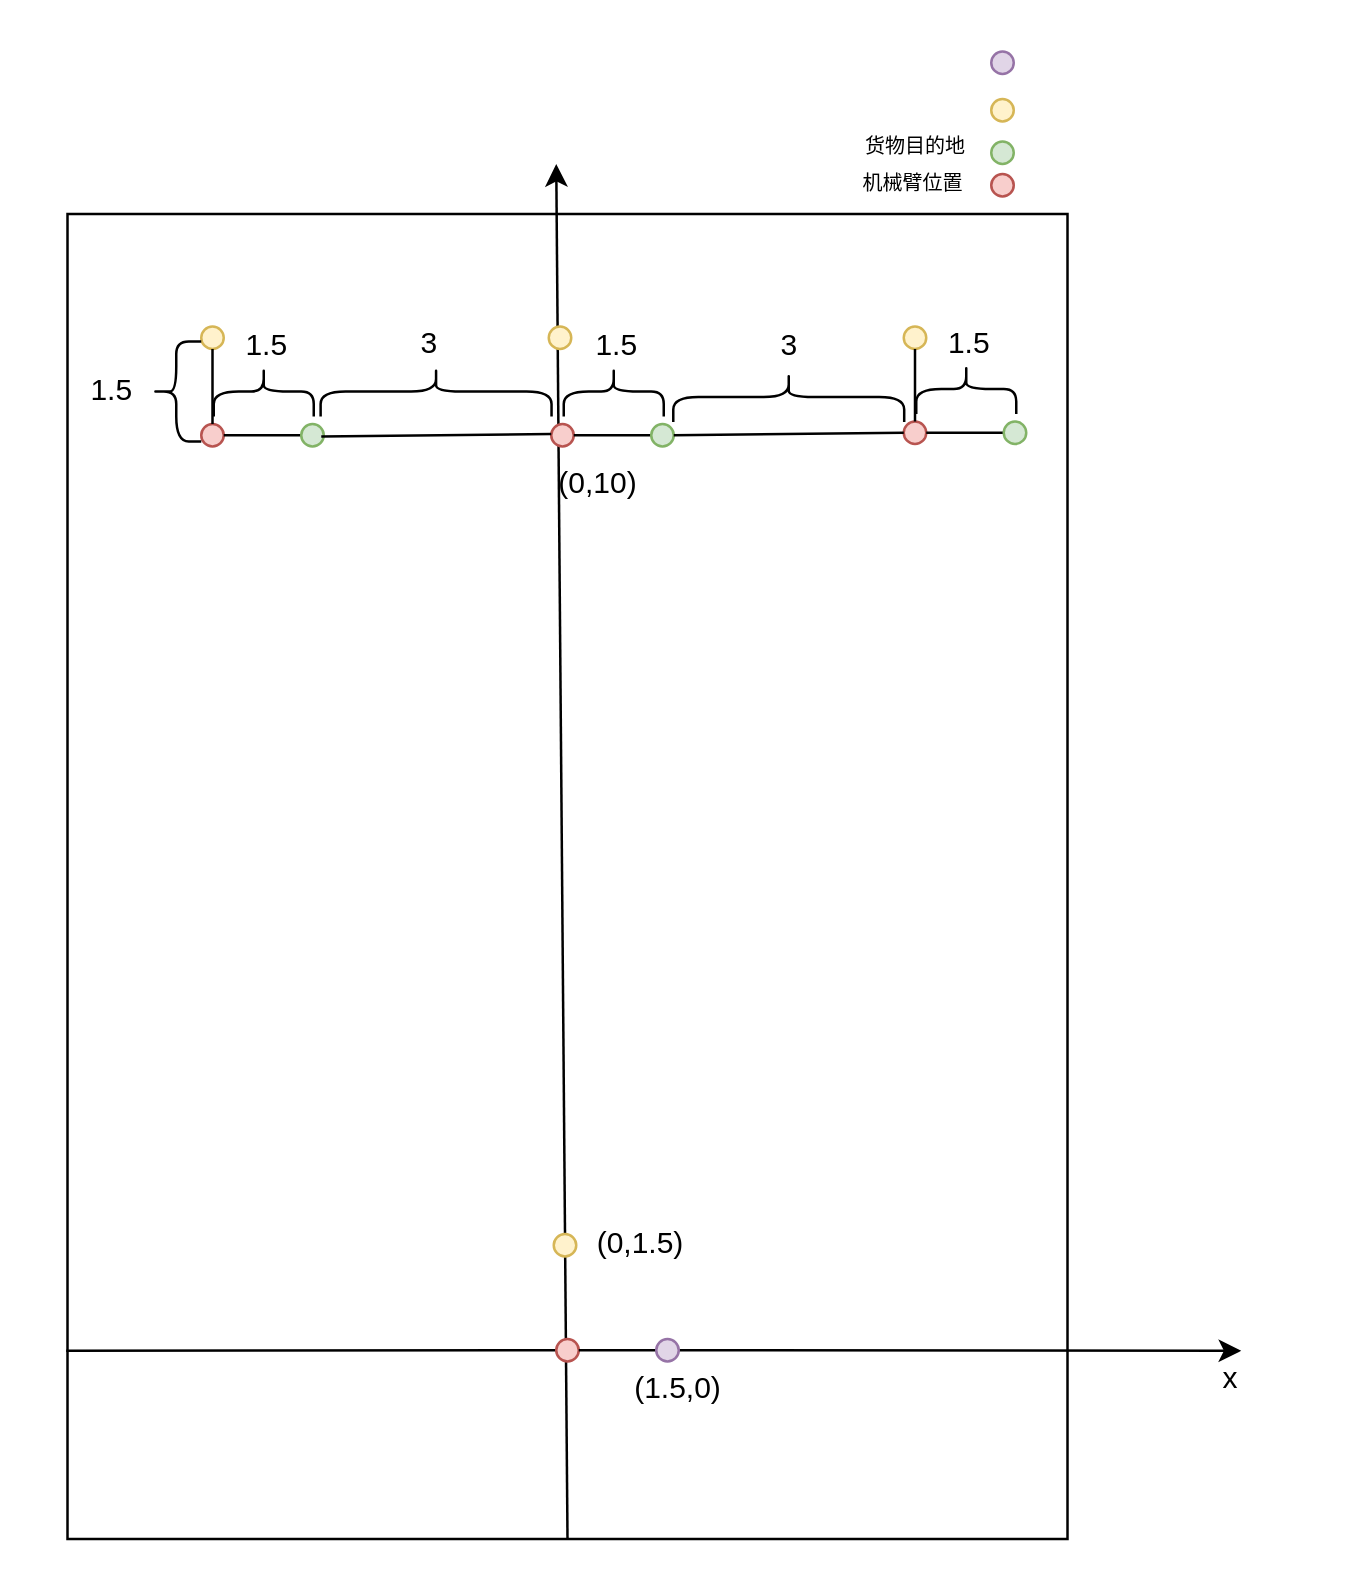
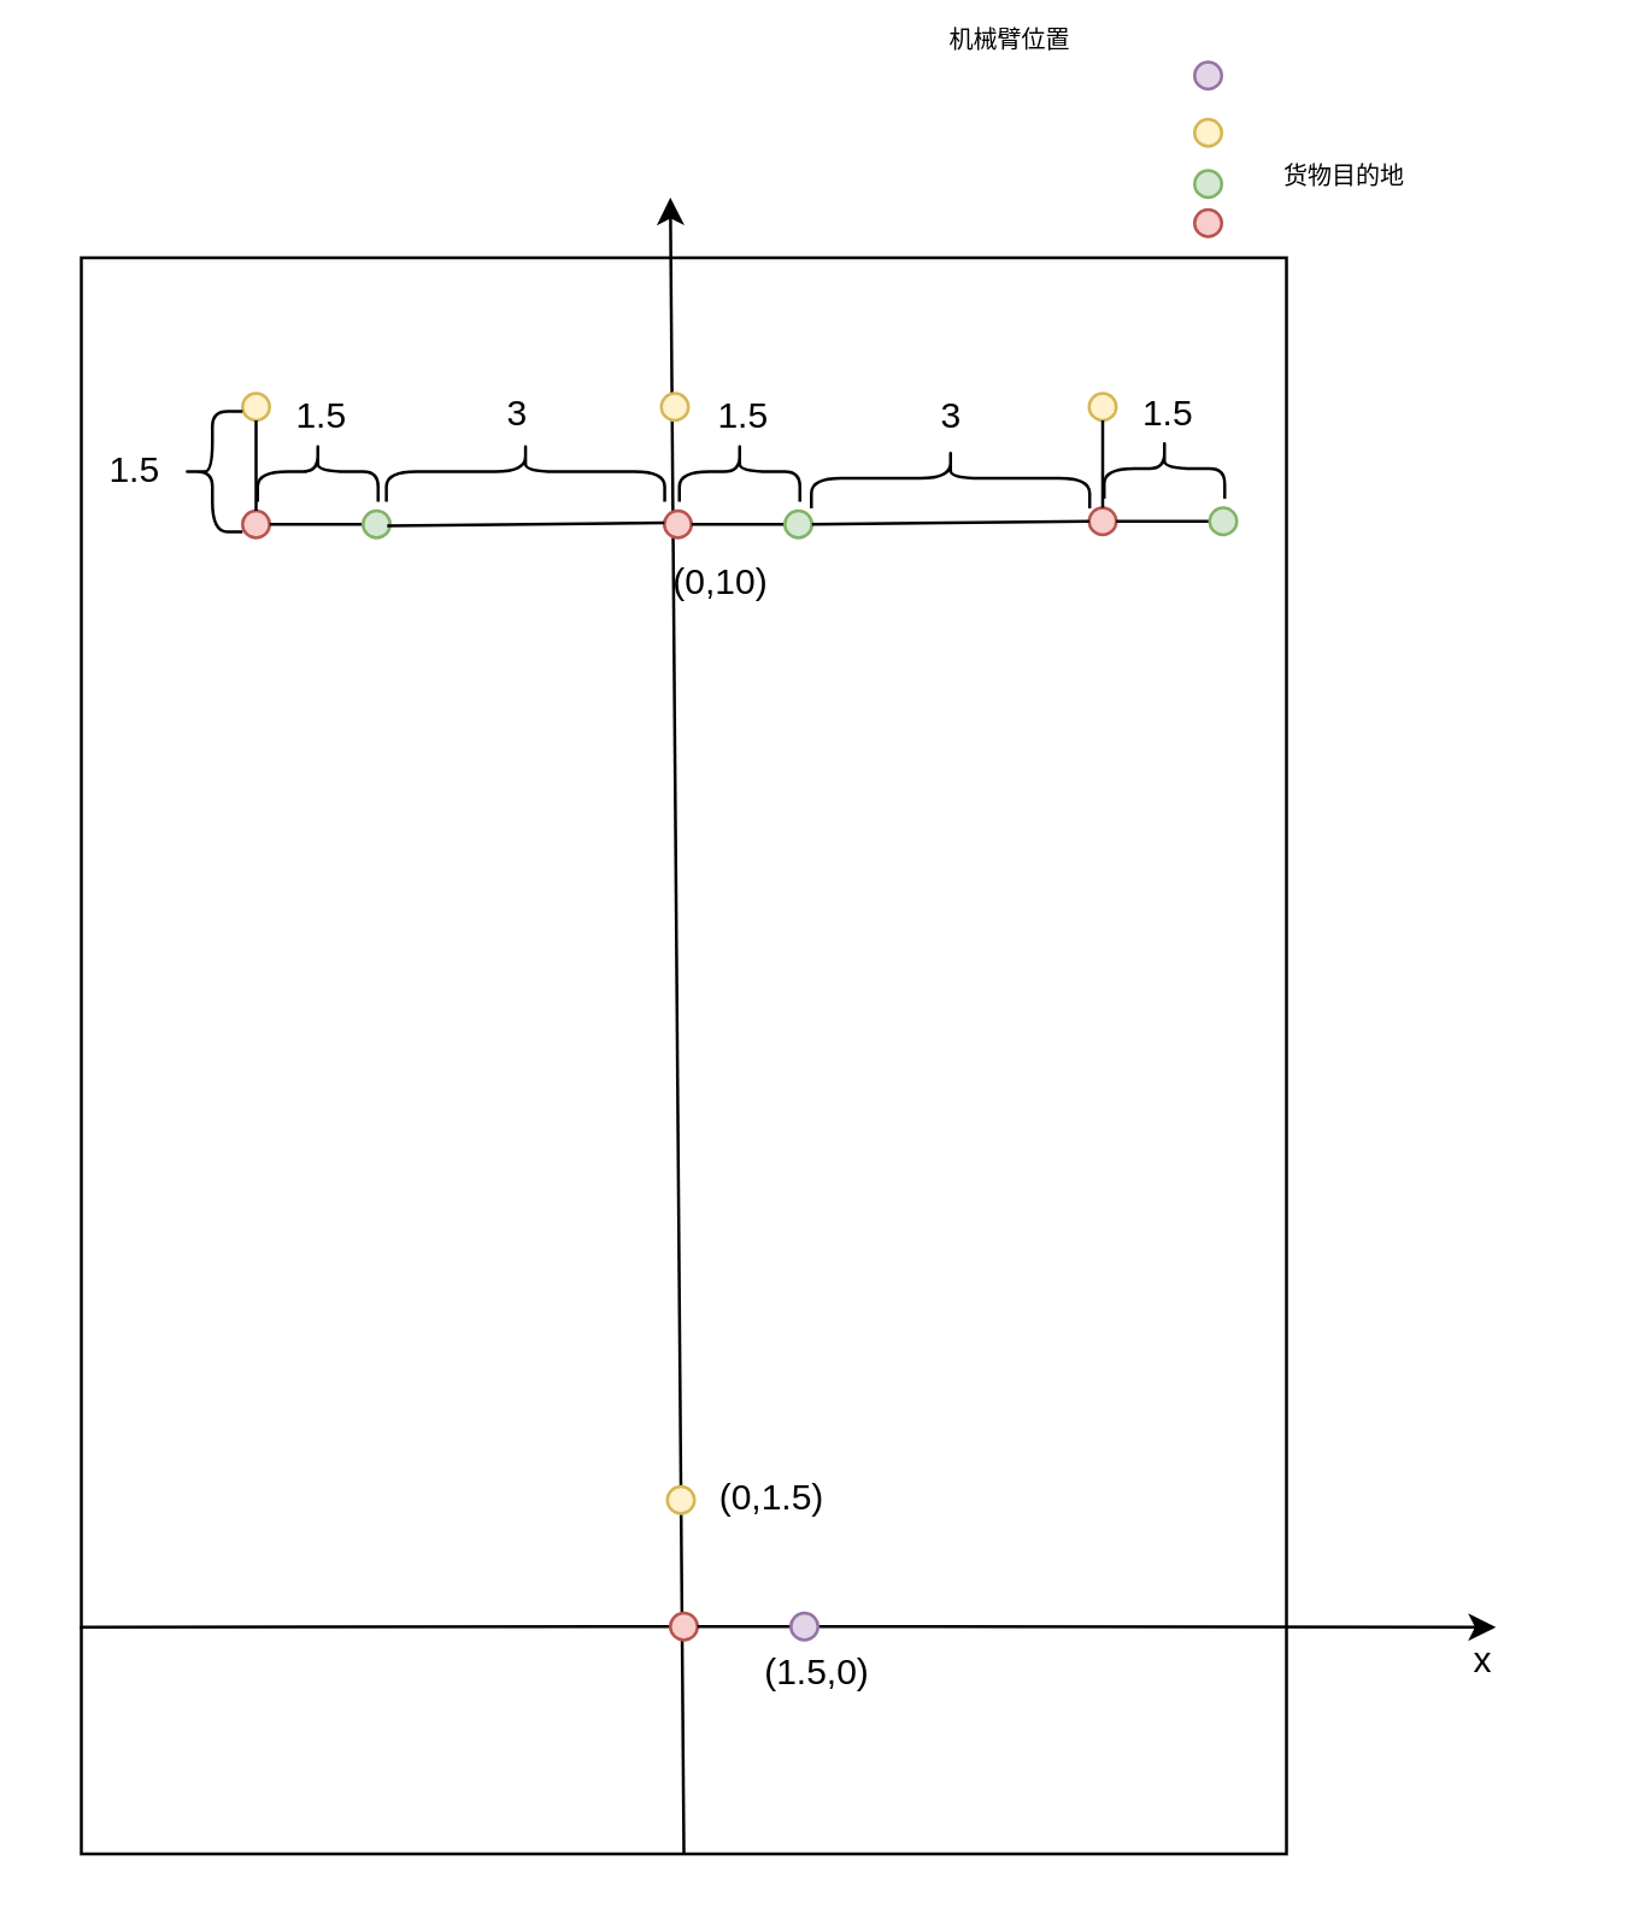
- <mxCell id="33" value="&lt;font style=&quot;font-size: 8px;&quot;&gt;货物目的地&lt;/font&gt;" style="text;html=1;strokeColor=none;fillColor=none;align=center;verticalAlign=middle;whiteSpace=wrap;rounded=0;" vertex="1" parent="1"><mxGeometry x="341" y="48" width="50" height="17" as="geometry" /></mxCell>
+ <mxCell id="33" value="&lt;font style=&quot;font-size: 8px;&quot;&gt;货物目的地&lt;/font&gt;" style="text;html=1;strokeColor=none;fillColor=none;align=center;verticalAlign=middle;whiteSpace=wrap;rounded=0;" vertex="1" parent="1"><mxGeometry x="421" y="48" width="50" height="17" as="geometry" /></mxCell>
- <mxCell id="10" value="&lt;font style=&quot;font-size: 8px;&quot;&gt;机械臂位置&lt;/font&gt;" style="text;html=1;strokeColor=none;fillColor=none;align=center;verticalAlign=middle;whiteSpace=wrap;rounded=0;" vertex="1" parent="1"><mxGeometry x="340" y="65" width="50" height="13" as="geometry" /></mxCell>
+ <mxCell id="10" value="&lt;font style=&quot;font-size: 8px;&quot;&gt;机械臂位置&lt;/font&gt;" style="text;html=1;strokeColor=none;fillColor=none;align=center;verticalAlign=middle;whiteSpace=wrap;rounded=0;" vertex="1" parent="1"><mxGeometry x="310" y="5" width="50" height="13" as="geometry" /></mxCell>
